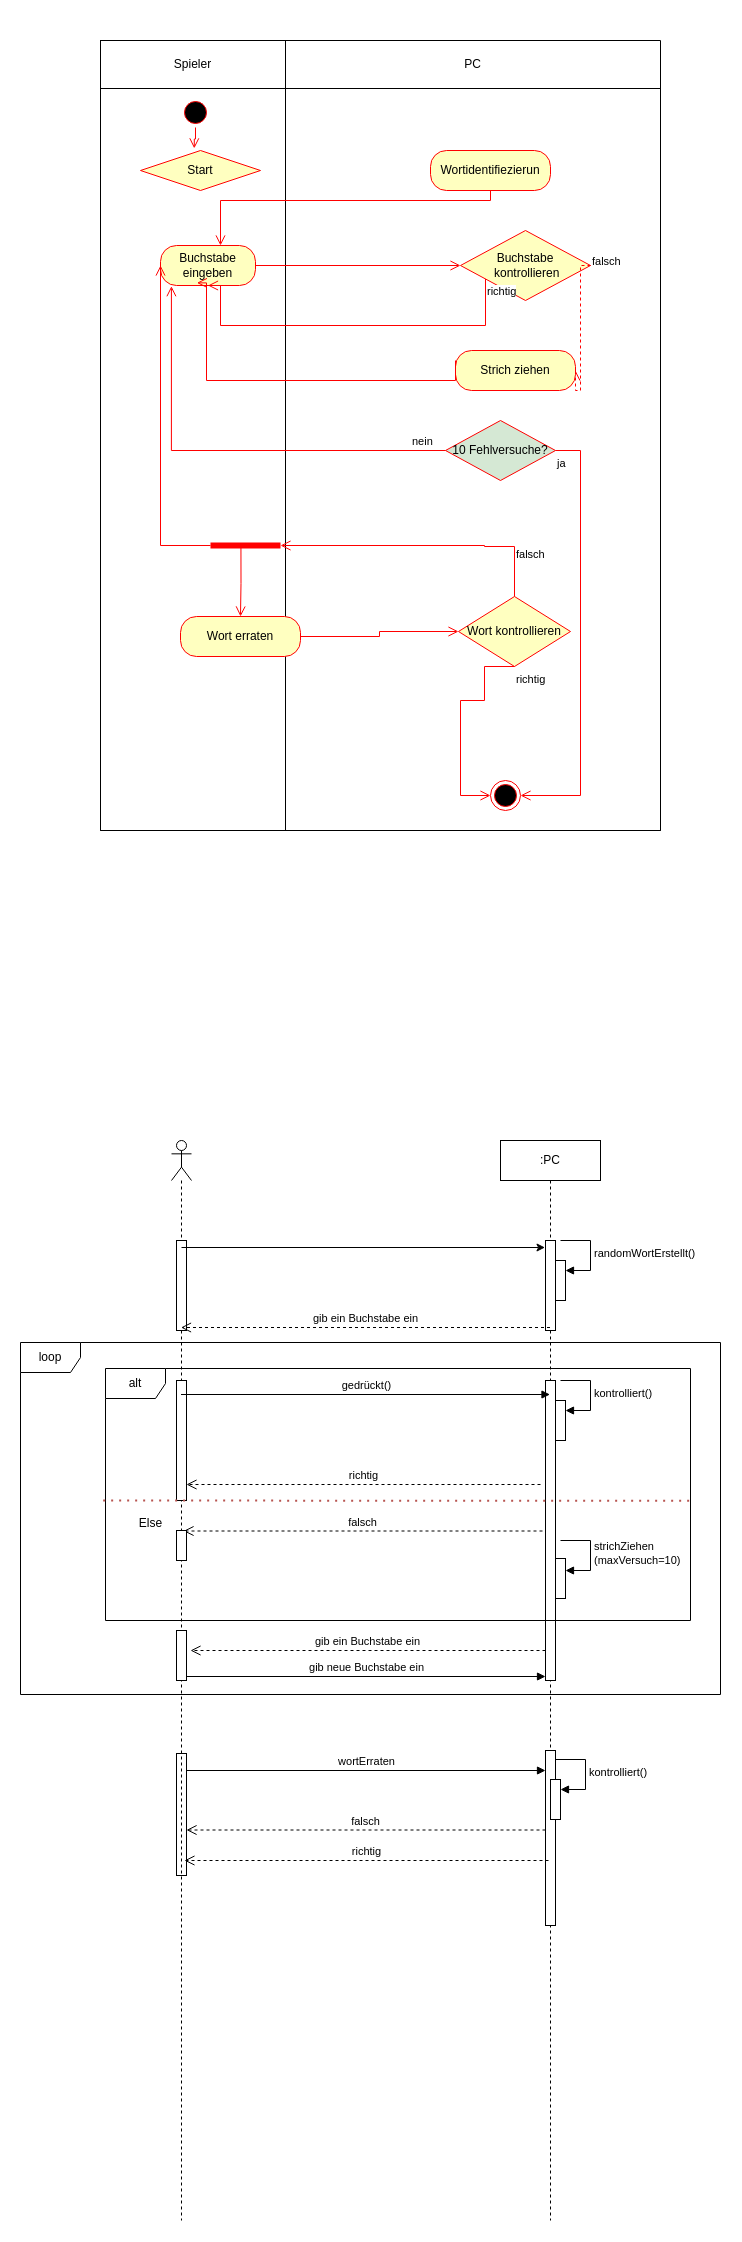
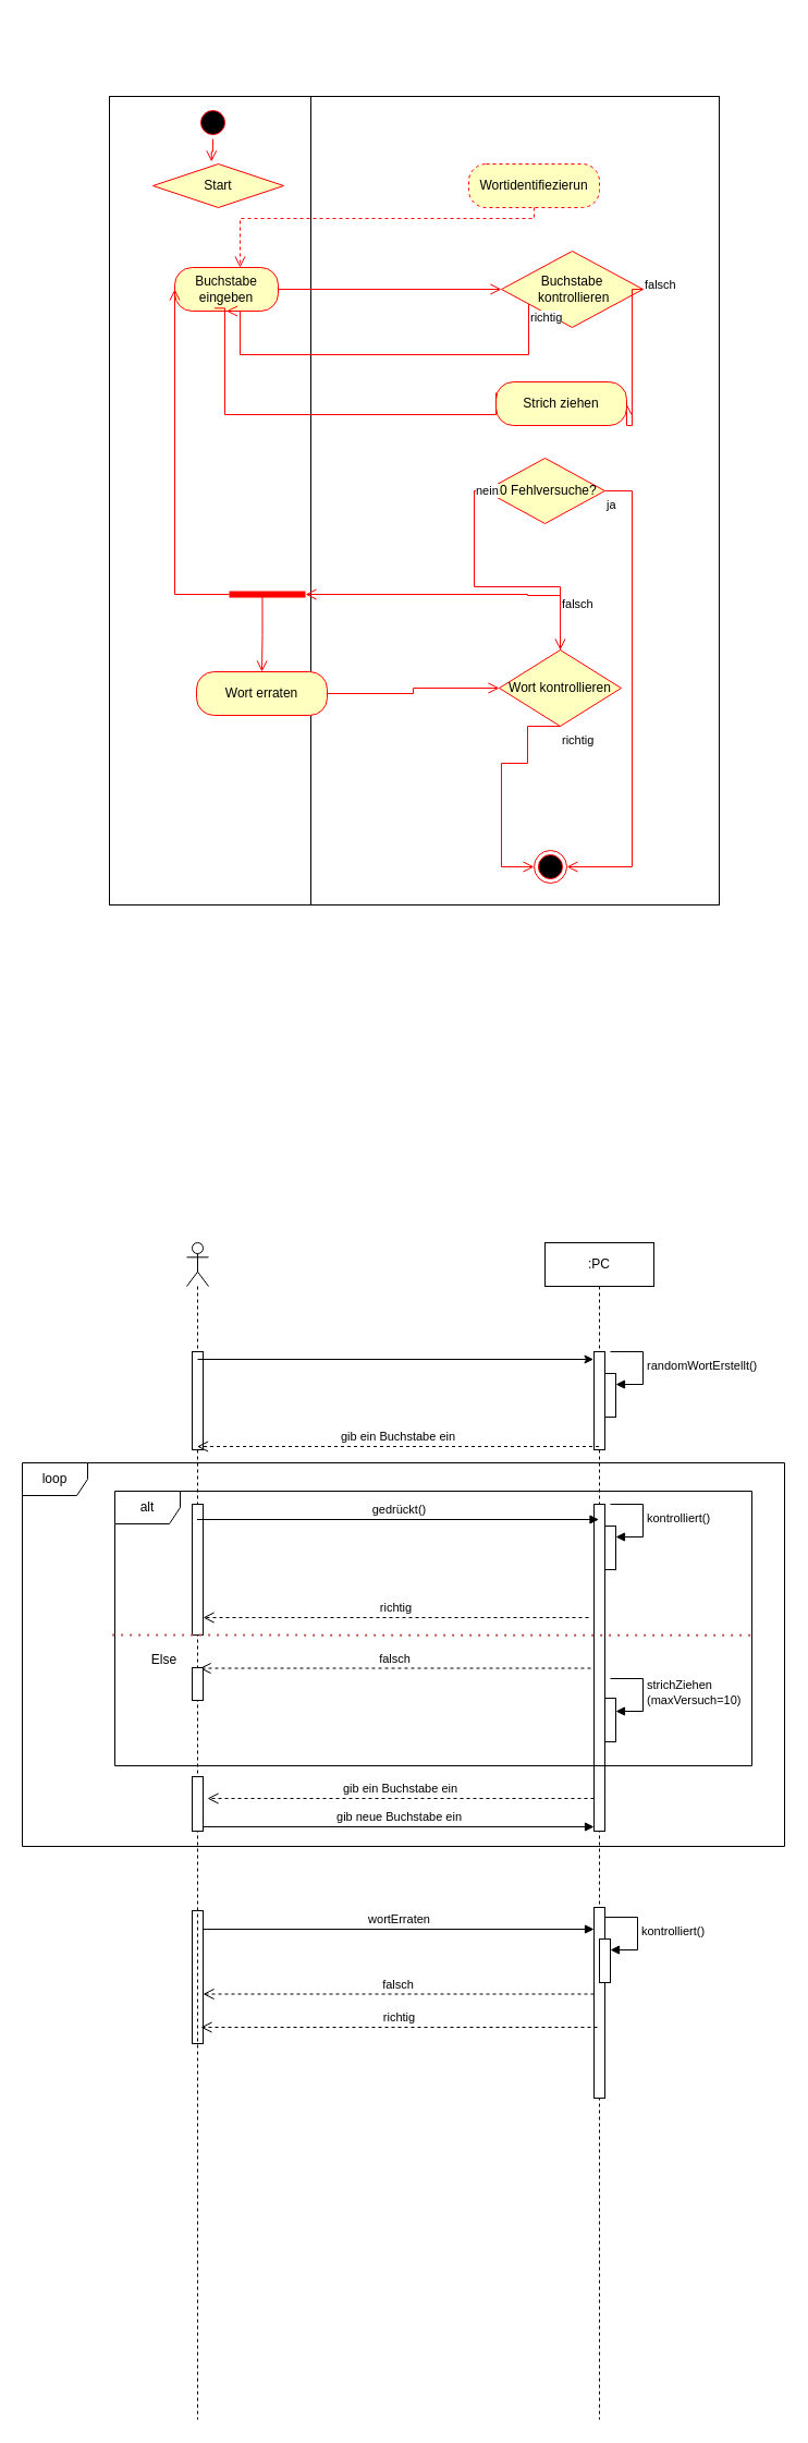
- <mxCell id="4" value="Spieler" style="shape=partialRectangle;html=1;whiteSpace=wrap;connectable=0;fillColor=none;top=1;left=1;bottom=1;right=1;overflow=hidden;" vertex="1" parent="3"><mxGeometry width="185" height="48" as="geometry"><mxRectangle width="185" height="48" as="alternateBounds" /></mxGeometry></mxCell>
- <mxCell id="5" value="PC" style="shape=partialRectangle;html=1;whiteSpace=wrap;connectable=0;fillColor=none;top=1;left=1;bottom=1;right=1;overflow=hidden;" vertex="1" parent="3"><mxGeometry x="185" width="375" height="48" as="geometry"><mxRectangle width="375" height="48" as="alternateBounds" /></mxGeometry></mxCell>
- <mxCell id="12" value="Wortidentifiezierun" style="rounded=1;whiteSpace=wrap;html=1;arcSize=40;fontColor=#000000;fillColor=#ffffc0;strokeColor=#ff0000;" vertex="1" parent="1"><mxGeometry x="430" y="150" width="120" height="40" as="geometry" /></mxCell>
+ <mxCell id="12" value="Wortidentifiezierun" style="rounded=1;whiteSpace=wrap;html=1;arcSize=40;fontColor=#000000;fillColor=#ffffc0;strokeColor=#ff0000;dashed=1;" vertex="1" parent="1"><mxGeometry x="430" y="150" width="120" height="40" as="geometry" /></mxCell>
- <mxCell id="13" value="" style="edgeStyle=orthogonalEdgeStyle;html=1;verticalAlign=bottom;endArrow=open;endSize=8;strokeColor=#ff0000;rounded=0;" edge="1" source="12" parent="1" target="14"><mxGeometry relative="1" as="geometry"><mxPoint x="490" y="250" as="targetPoint" /><Array as="points"><mxPoint x="490" y="200" /><mxPoint x="220" y="200" /></Array></mxGeometry></mxCell>
+ <mxCell id="13" value="" style="edgeStyle=orthogonalEdgeStyle;html=1;verticalAlign=bottom;endArrow=open;endSize=8;strokeColor=#ff0000;rounded=0;dashed=1;" edge="1" source="12" parent="1" target="14"><mxGeometry relative="1" as="geometry"><mxPoint x="490" y="250" as="targetPoint" /><Array as="points"><mxPoint x="490" y="200" /><mxPoint x="220" y="200" /></Array></mxGeometry></mxCell>
- <mxCell id="32" value="" style="edgeStyle=orthogonalEdgeStyle;html=1;align=left;verticalAlign=top;endArrow=open;endSize=8;strokeColor=#ff0000;rounded=0;entryX=0.383;entryY=0.934;entryDx=0;entryDy=0;exitX=0;exitY=0.25;exitDx=0;exitDy=0;entryPerimeter=0;" edge="1" parent="1" source="19" target="14"><mxGeometry x="-0.212" y="-35" relative="1" as="geometry"><mxPoint x="180" y="270" as="targetPoint" /><mxPoint x="422.92" y="377.64" as="sourcePoint" /><Array as="points"><mxPoint x="206" y="380" /></Array><mxPoint as="offset" /></mxGeometry></mxCell>
+ <mxCell id="32" value="" style="edgeStyle=orthogonalEdgeStyle;html=1;align=left;verticalAlign=top;endArrow=none;endSize=8;strokeColor=#ff0000;rounded=0;entryX=0.383;entryY=0.934;entryDx=0;entryDy=0;exitX=0;exitY=0.25;exitDx=0;exitDy=0;entryPerimeter=0;" edge="1" parent="1" source="19" target="14"><mxGeometry x="-0.212" y="-35" relative="1" as="geometry"><mxPoint x="180" y="270" as="targetPoint" /><mxPoint x="422.92" y="377.64" as="sourcePoint" /><Array as="points"><mxPoint x="206" y="380" /></Array><mxPoint as="offset" /></mxGeometry></mxCell>
- <mxCell id="17" value="falsch" style="edgeStyle=orthogonalEdgeStyle;html=1;align=left;verticalAlign=bottom;endArrow=open;endSize=8;strokeColor=#ff0000;rounded=0;entryX=1;entryY=0.5;entryDx=0;entryDy=0;exitX=1;exitY=0.5;exitDx=0;exitDy=0;dashed=1;" edge="1" source="16" parent="1" target="19"><mxGeometry x="-1" y="5" relative="1" as="geometry"><mxPoint x="580" y="330" as="targetPoint" /><Array as="points"><mxPoint x="580" y="265" /><mxPoint x="580" y="390" /></Array><mxPoint as="offset" /></mxGeometry></mxCell>
+ <mxCell id="17" value="falsch" style="edgeStyle=orthogonalEdgeStyle;html=1;align=left;verticalAlign=bottom;endArrow=open;endSize=8;strokeColor=#ff0000;rounded=0;entryX=1;entryY=0.5;entryDx=0;entryDy=0;exitX=1;exitY=0.5;exitDx=0;exitDy=0;" edge="1" source="16" parent="1" target="19"><mxGeometry x="-1" y="5" relative="1" as="geometry"><mxPoint x="580" y="330" as="targetPoint" /><Array as="points"><mxPoint x="580" y="265" /><mxPoint x="580" y="390" /></Array><mxPoint as="offset" /></mxGeometry></mxCell>
- <mxCell id="30" value="nein" style="edgeStyle=orthogonalEdgeStyle;html=1;align=left;verticalAlign=bottom;endArrow=open;endSize=8;strokeColor=#ff0000;rounded=0;exitX=0;exitY=0.5;exitDx=0;exitDy=0;entryX=0.115;entryY=1.017;entryDx=0;entryDy=0;entryPerimeter=0;" edge="1" source="29" parent="1" target="14"><mxGeometry x="-0.839" relative="1" as="geometry"><mxPoint x="600" y="460" as="targetPoint" /><mxPoint as="offset" /></mxGeometry></mxCell>
+ <mxCell id="30" value="nein" style="edgeStyle=orthogonalEdgeStyle;html=1;align=left;verticalAlign=bottom;endArrow=open;endSize=8;strokeColor=#ff0000;rounded=0;exitX=0;exitY=0.5;exitDx=0;exitDy=0;" edge="1" source="29" parent="1" target="24"><mxGeometry x="-0.839" relative="1" as="geometry"><mxPoint x="600" y="460" as="targetPoint" /><mxPoint as="offset" /></mxGeometry></mxCell>
- <mxCell id="29" value="10 Fehlversuche?" style="rhombus;whiteSpace=wrap;html=1;fontColor=#000000;fillColor=#d5e8d4;strokeColor=#ff0000;" vertex="1" parent="1"><mxGeometry x="445" y="420" width="110" height="60" as="geometry" /></mxCell>
+ <mxCell id="29" value="10 Fehlversuche?" style="rhombus;whiteSpace=wrap;html=1;fontColor=#000000;fillColor=#ffffc0;strokeColor=#ff0000;" vertex="1" parent="1"><mxGeometry x="445" y="420" width="110" height="60" as="geometry" /></mxCell>
